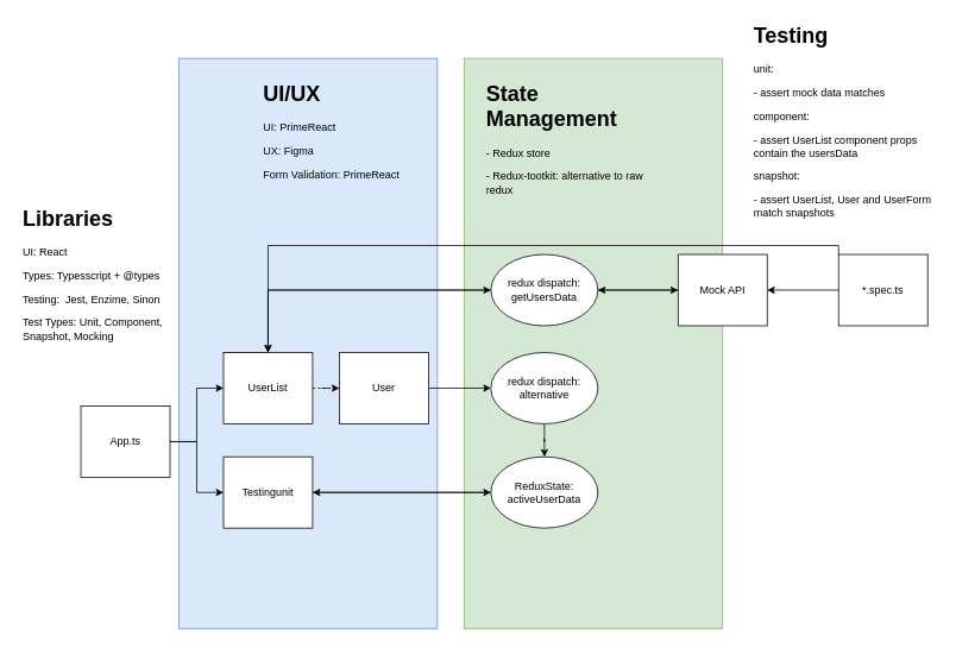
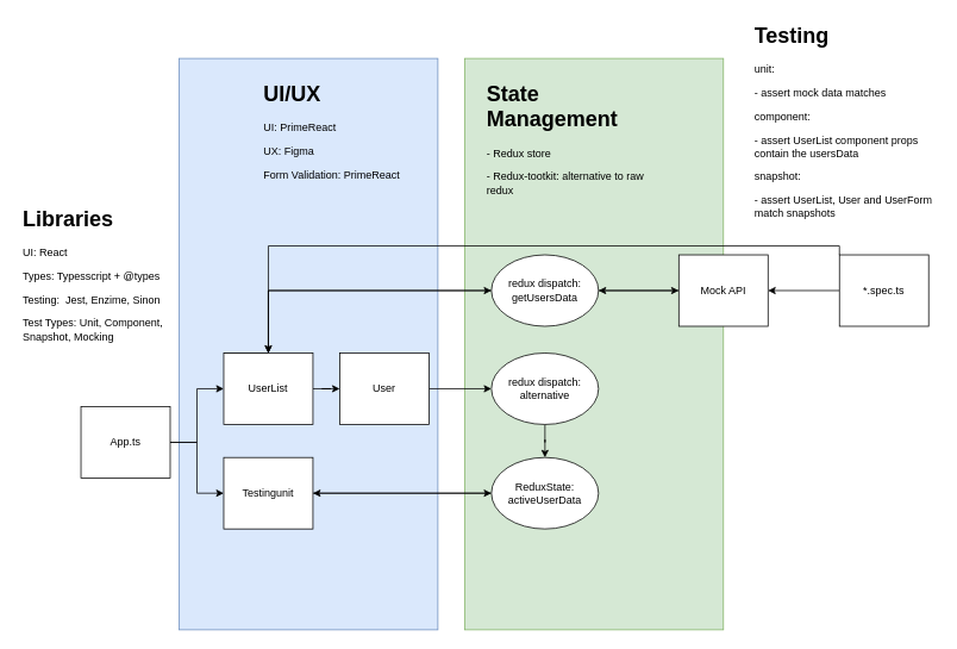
- <mxCell id="6" style="edgeStyle=orthogonalEdgeStyle;rounded=0;orthogonalLoop=1;jettySize=auto;html=1;exitX=1;exitY=0.5;exitDx=0;exitDy=0;dashed=1;" edge="1" parent="1" source="8" target="10"><mxGeometry relative="1" as="geometry" /></mxCell>
+ <mxCell id="6" style="edgeStyle=orthogonalEdgeStyle;rounded=0;orthogonalLoop=1;jettySize=auto;html=1;exitX=1;exitY=0.5;exitDx=0;exitDy=0;" edge="1" parent="1" source="8" target="10"><mxGeometry relative="1" as="geometry" /></mxCell>
